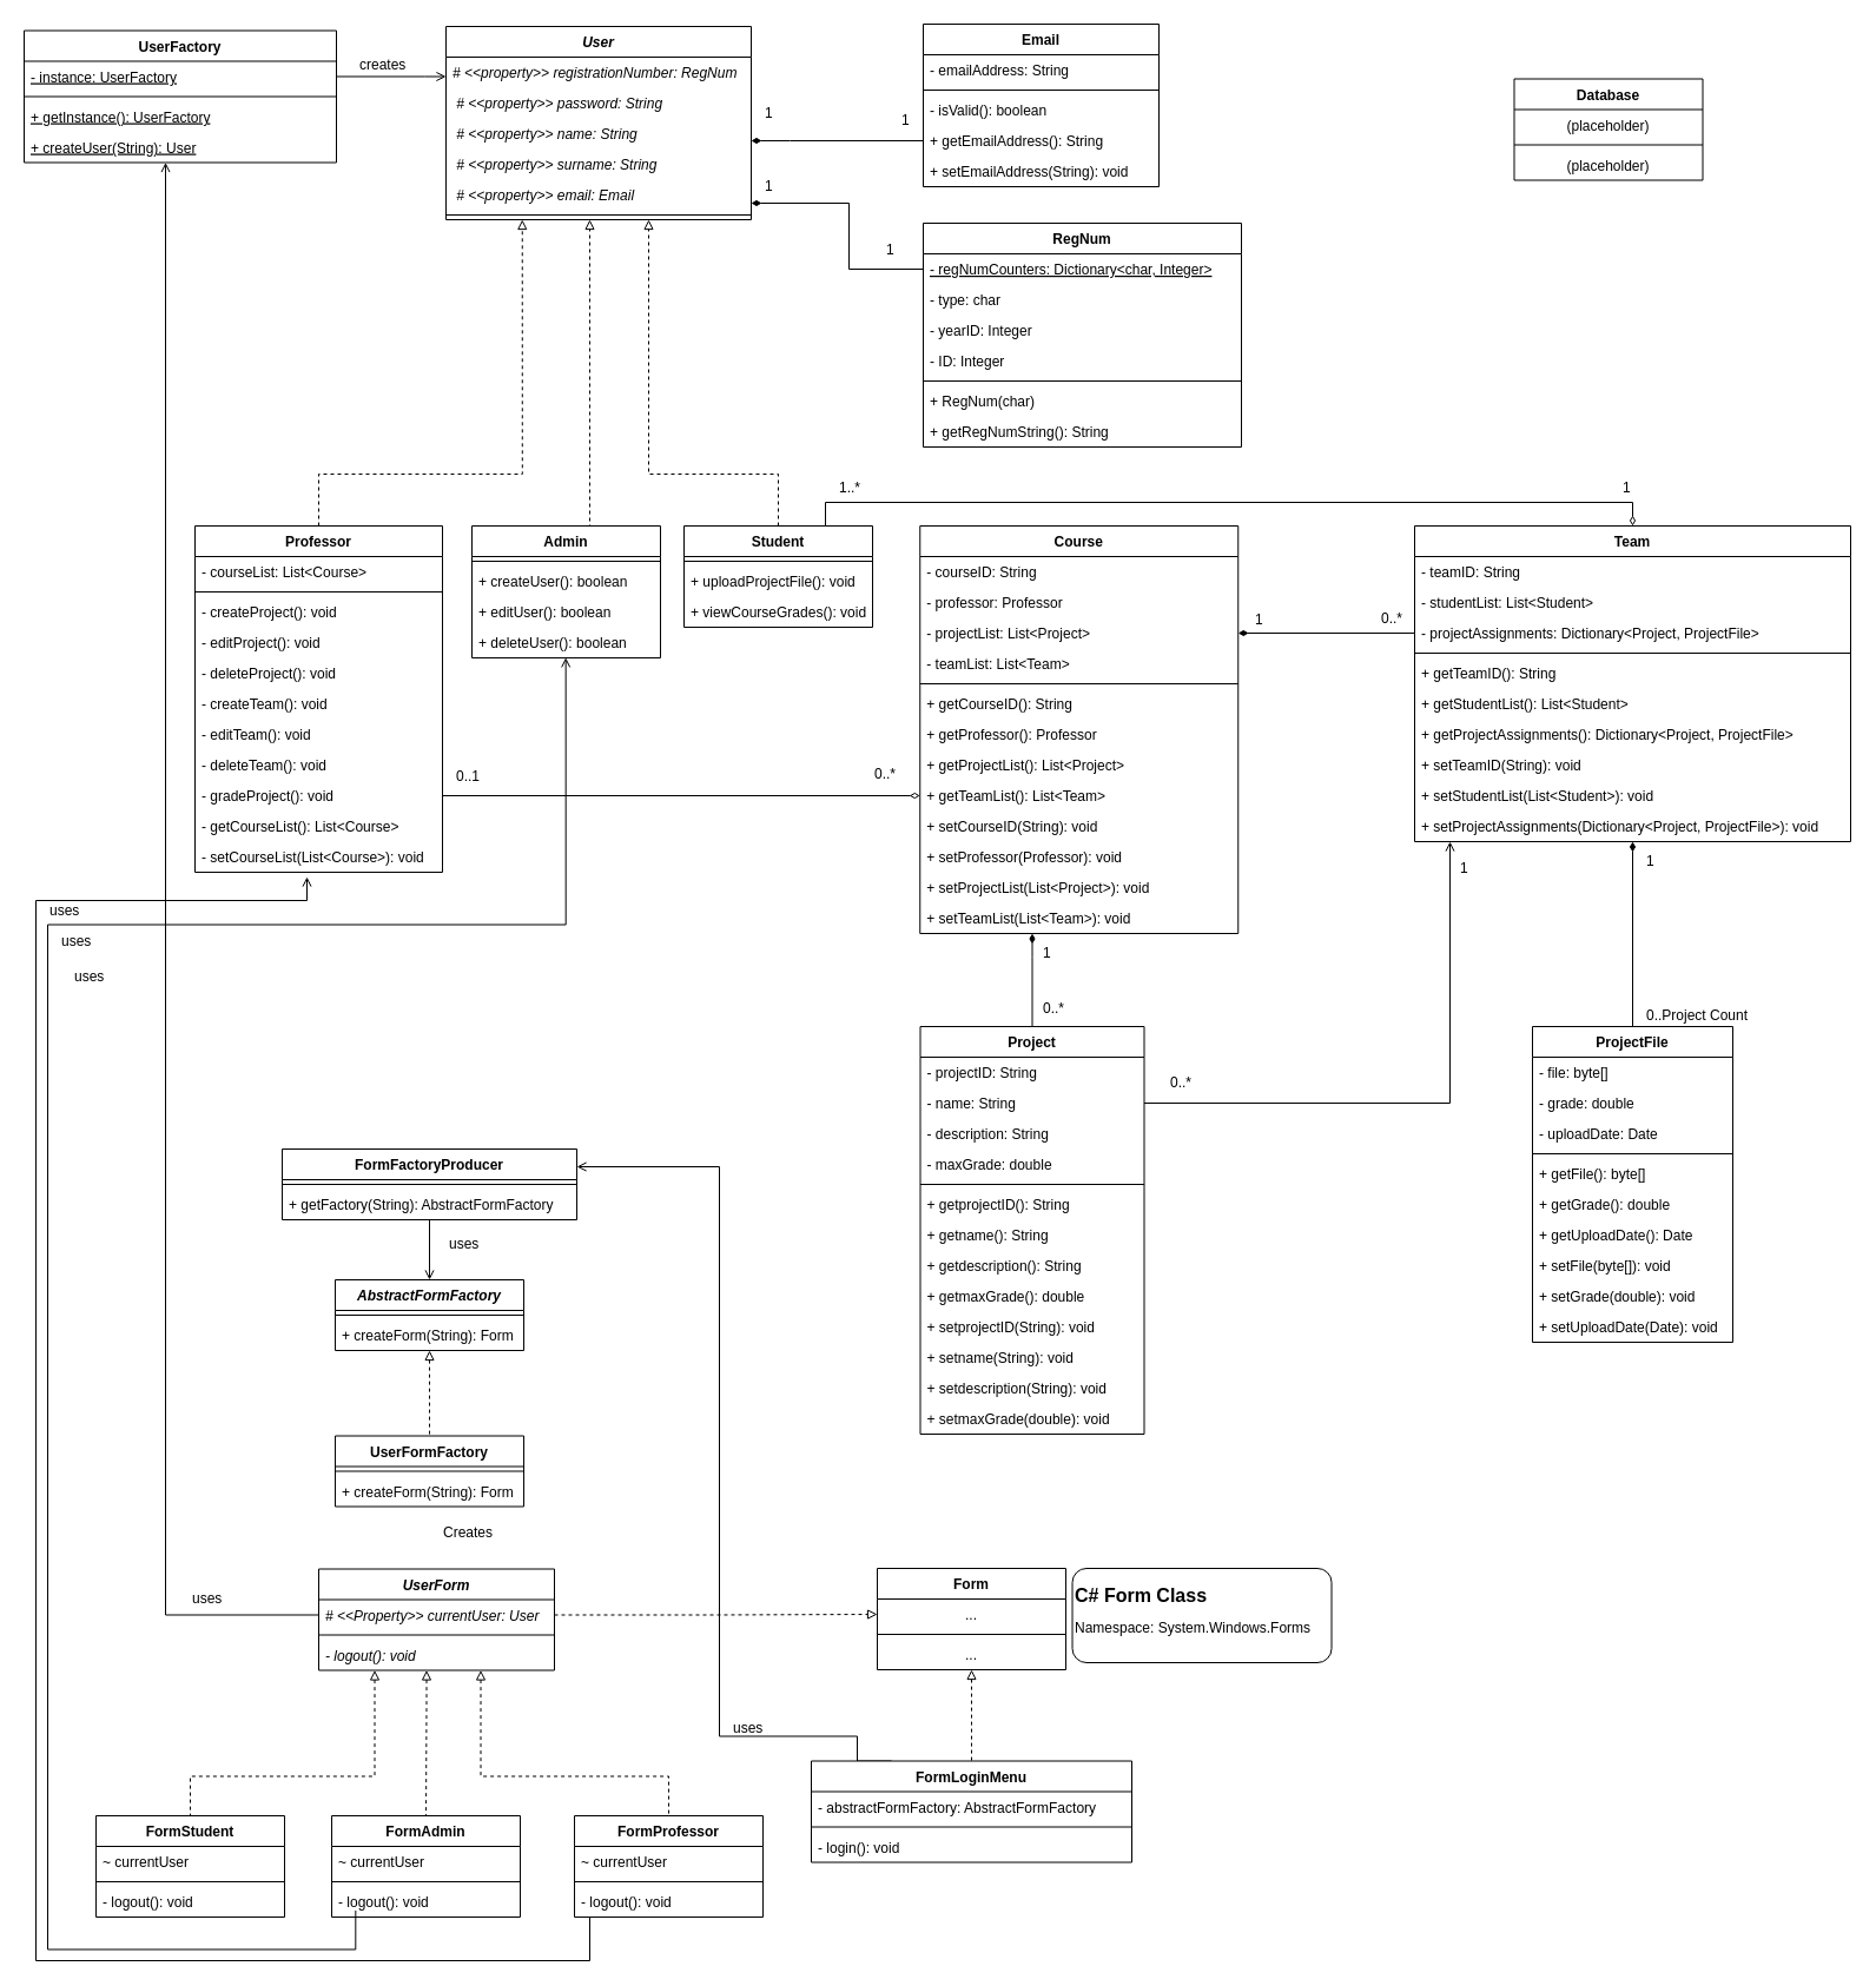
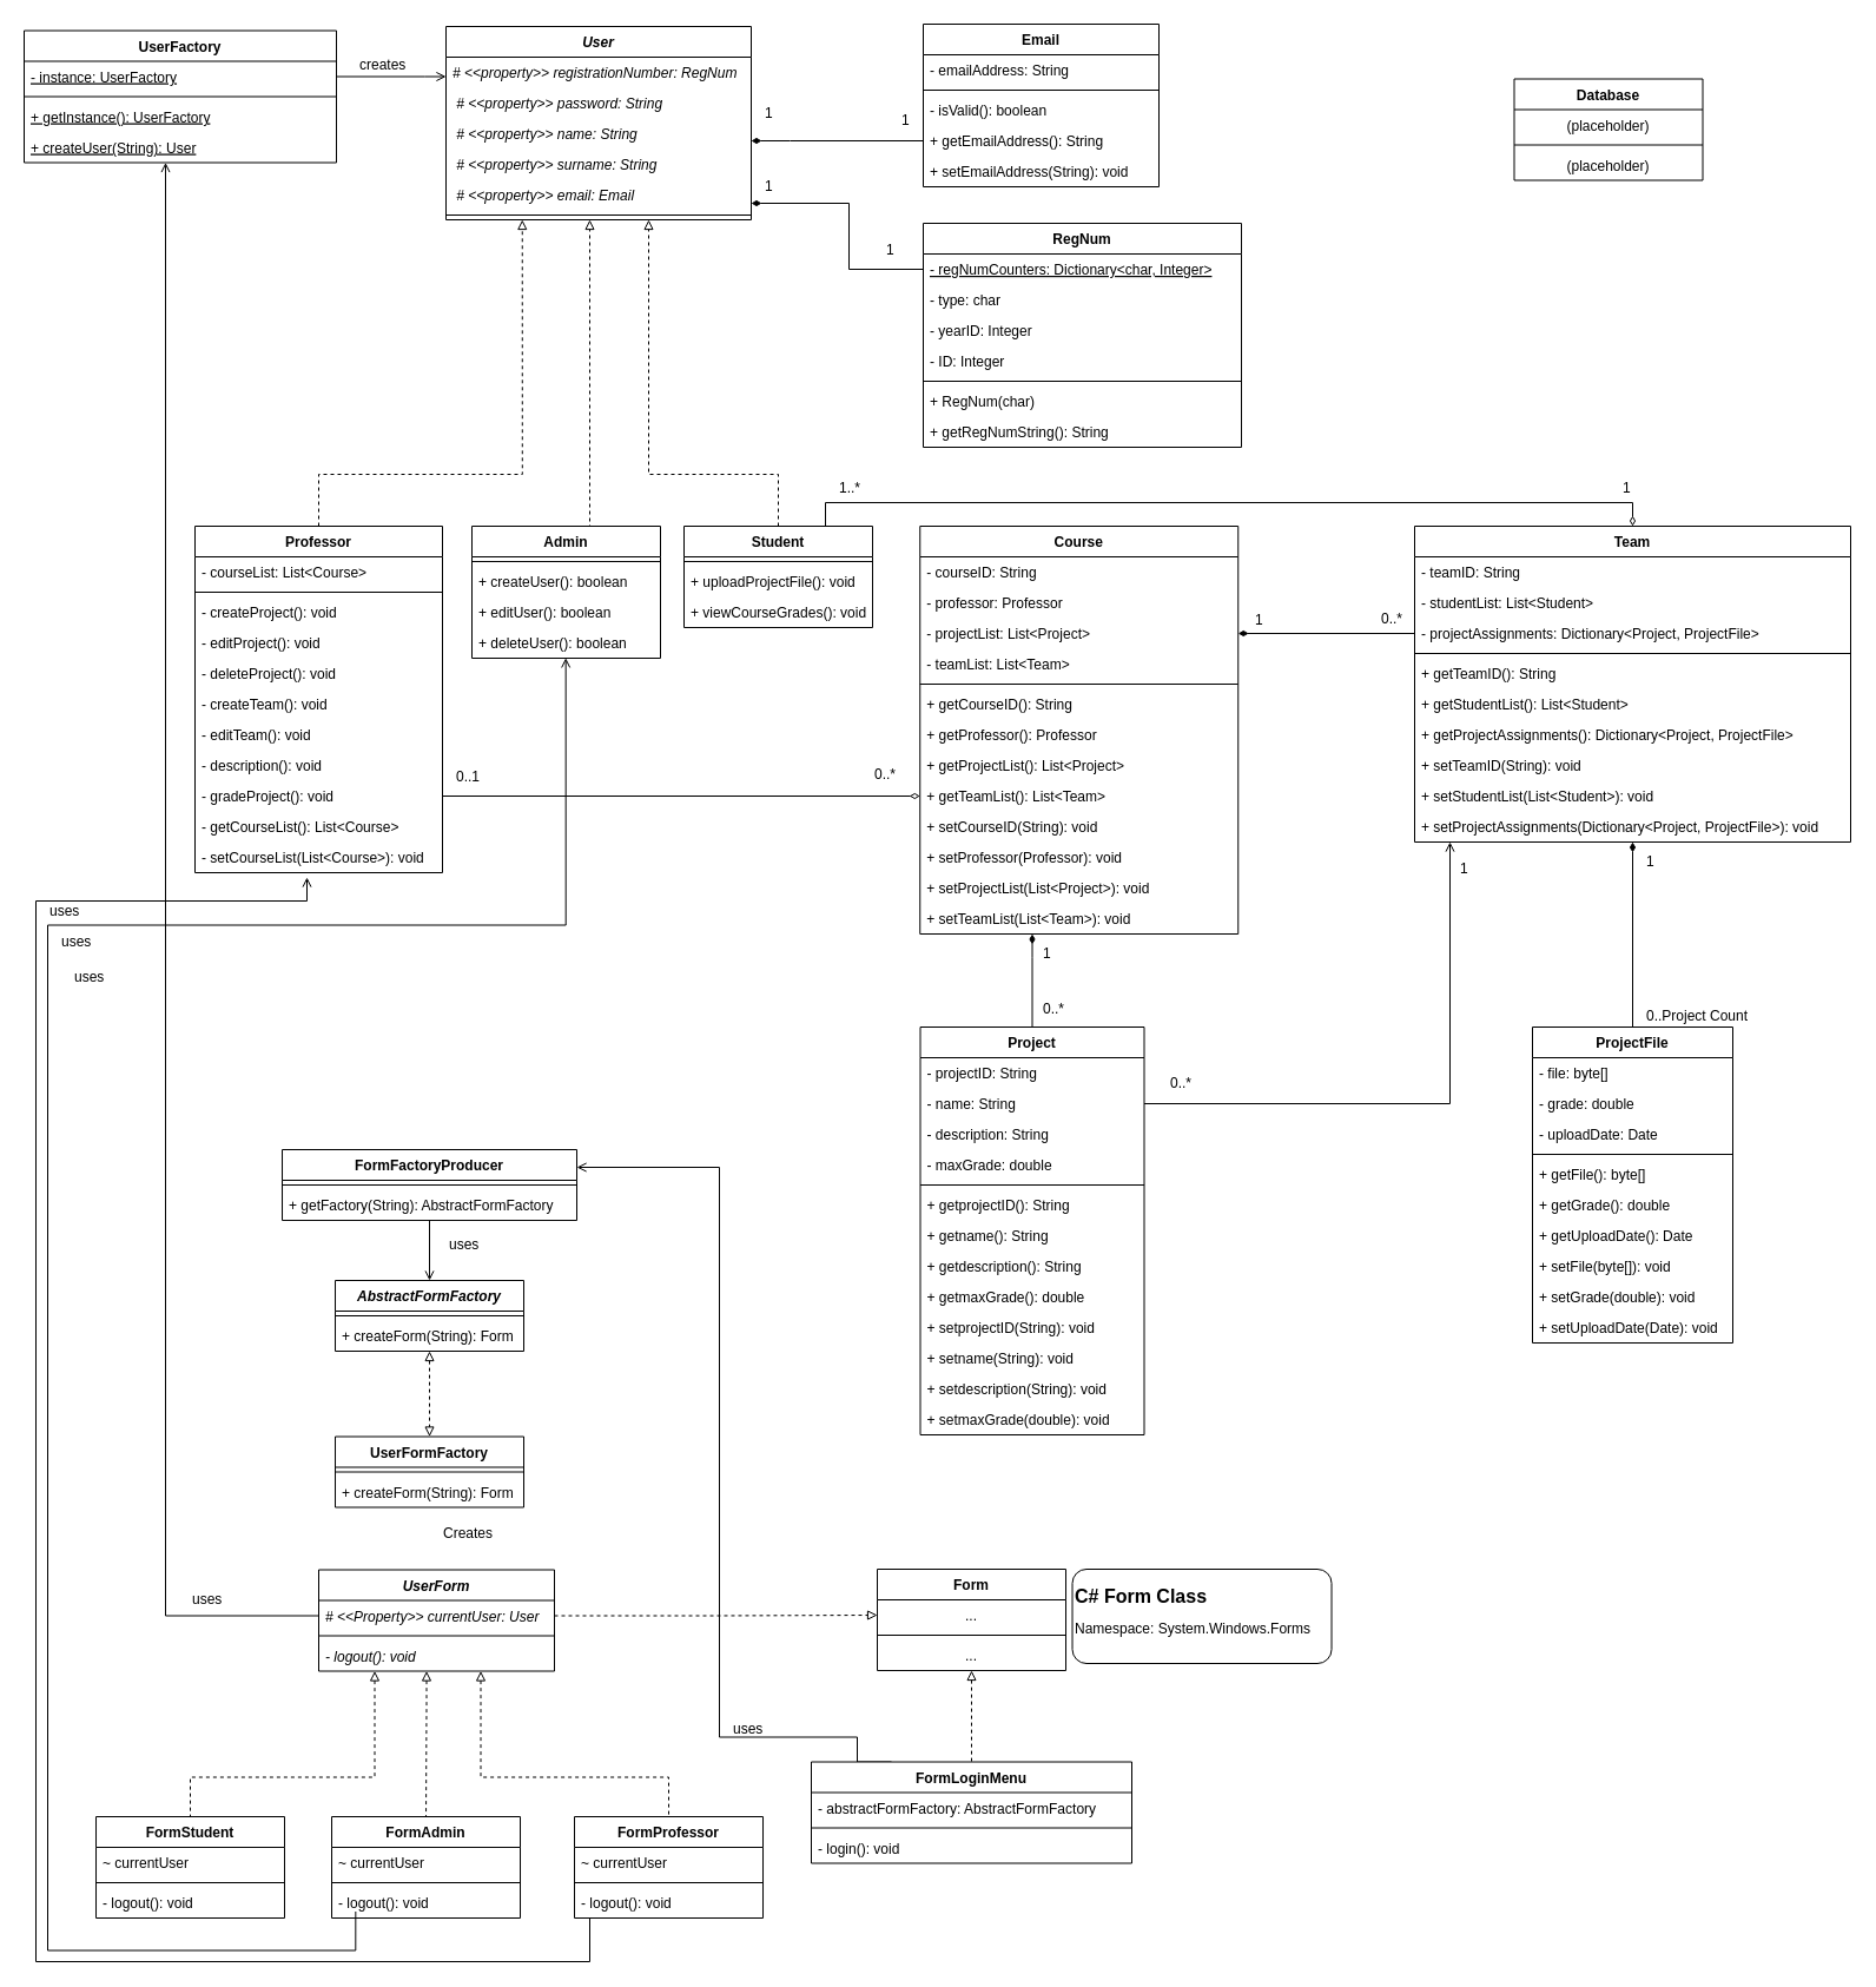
- <mxCell id="29" value="- deleteTeam(): void" style="text;strokeColor=none;fillColor=none;align=left;verticalAlign=top;spacingLeft=4;spacingRight=4;overflow=hidden;rotatable=0;points=[[0,0.5],[1,0.5]];portConstraint=eastwest;" parent="21" vertex="1"><mxGeometry y="190" width="210" height="26" as="geometry" /></mxCell>
+ <mxCell id="29" value="- description(): void" style="text;strokeColor=none;fillColor=none;align=left;verticalAlign=top;spacingLeft=4;spacingRight=4;overflow=hidden;rotatable=0;points=[[0,0.5],[1,0.5]];portConstraint=eastwest;" parent="21" vertex="1"><mxGeometry y="190" width="210" height="26" as="geometry" /></mxCell>
- <mxCell id="125" style="edgeStyle=orthogonalEdgeStyle;rounded=0;orthogonalLoop=1;jettySize=auto;html=1;entryX=0.5;entryY=0;entryDx=0;entryDy=0;endArrow=none;endFill=0;dashed=1;startArrow=block;startFill=0;" parent="1" source="126" target="129" edge="1"><mxGeometry relative="1" as="geometry" /></mxCell>
+ <mxCell id="125" style="edgeStyle=orthogonalEdgeStyle;rounded=0;orthogonalLoop=1;jettySize=auto;html=1;entryX=0.5;entryY=0;entryDx=0;entryDy=0;endArrow=block;endFill=0;dashed=1;startArrow=block;startFill=0;" parent="1" source="126" target="129" edge="1"><mxGeometry relative="1" as="geometry" /></mxCell>
